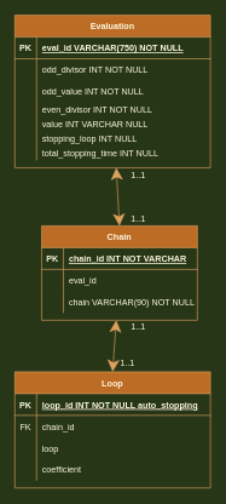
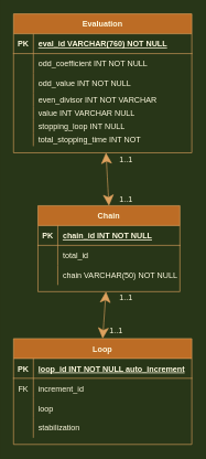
- <mxCell id="5" value="eval_id VARCHAR(750) NOT NULL" style="shape=partialRectangle;connectable=0;fillColor=none;top=0;left=0;bottom=0;right=0;align=left;spacingLeft=6;fontStyle=5;overflow=hidden;rounded=0;sketch=0;fontColor=#FEFAE0;strokeColor=#DDA15E;" parent="3" vertex="1"><mxGeometry x="30" width="240" height="30" as="geometry"><mxRectangle width="240" height="30" as="alternateBounds" /></mxGeometry></mxCell>
+ <mxCell id="5" value="eval_id VARCHAR(760) NOT NULL" style="shape=partialRectangle;connectable=0;fillColor=none;top=0;left=0;bottom=0;right=0;align=left;spacingLeft=6;fontStyle=5;overflow=hidden;rounded=0;sketch=0;fontColor=#FEFAE0;strokeColor=#DDA15E;" parent="3" vertex="1"><mxGeometry x="30" width="240" height="30" as="geometry"><mxRectangle width="240" height="30" as="alternateBounds" /></mxGeometry></mxCell>
- <mxCell id="8" value="odd_divisor INT NOT NULL    " style="shape=partialRectangle;connectable=0;fillColor=none;top=0;left=0;bottom=0;right=0;align=left;spacingLeft=6;overflow=hidden;rounded=0;sketch=0;fontColor=#FEFAE0;strokeColor=#DDA15E;" parent="6" vertex="1"><mxGeometry x="30" width="240" height="30" as="geometry"><mxRectangle width="240" height="30" as="alternateBounds" /></mxGeometry></mxCell>
+ <mxCell id="8" value="odd_coefficient INT NOT NULL    " style="shape=partialRectangle;connectable=0;fillColor=none;top=0;left=0;bottom=0;right=0;align=left;spacingLeft=6;overflow=hidden;rounded=0;sketch=0;fontColor=#FEFAE0;strokeColor=#DDA15E;" parent="6" vertex="1"><mxGeometry x="30" width="240" height="30" as="geometry"><mxRectangle width="240" height="30" as="alternateBounds" /></mxGeometry></mxCell>
- <mxCell id="14" value="even_divisor INT NOT NULL" style="shape=partialRectangle;connectable=0;fillColor=none;top=0;left=0;bottom=0;right=0;align=left;spacingLeft=6;overflow=hidden;rounded=0;sketch=0;fontColor=#FEFAE0;strokeColor=#DDA15E;" parent="12" vertex="1"><mxGeometry x="30" width="240" height="20" as="geometry"><mxRectangle width="240" height="20" as="alternateBounds" /></mxGeometry></mxCell>
+ <mxCell id="14" value="even_divisor INT NOT VARCHAR" style="shape=partialRectangle;connectable=0;fillColor=none;top=0;left=0;bottom=0;right=0;align=left;spacingLeft=6;overflow=hidden;rounded=0;sketch=0;fontColor=#FEFAE0;strokeColor=#DDA15E;" parent="12" vertex="1"><mxGeometry x="30" width="240" height="20" as="geometry"><mxRectangle width="240" height="20" as="alternateBounds" /></mxGeometry></mxCell>
- <mxCell id="23" value="total_stopping_time INT NULL" style="shape=partialRectangle;connectable=0;fillColor=none;top=0;left=0;bottom=0;right=0;align=left;spacingLeft=6;overflow=hidden;rounded=0;sketch=0;fontColor=#FEFAE0;strokeColor=#DDA15E;" vertex="1" parent="21"><mxGeometry x="30" width="240" height="20" as="geometry"><mxRectangle width="240" height="20" as="alternateBounds" /></mxGeometry></mxCell>
+ <mxCell id="23" value="total_stopping_time INT NOT" style="shape=partialRectangle;connectable=0;fillColor=none;top=0;left=0;bottom=0;right=0;align=left;spacingLeft=6;overflow=hidden;rounded=0;sketch=0;fontColor=#FEFAE0;strokeColor=#DDA15E;" vertex="1" parent="21"><mxGeometry x="30" width="240" height="20" as="geometry"><mxRectangle width="240" height="20" as="alternateBounds" /></mxGeometry></mxCell>
- <mxCell id="27" value="chain_id INT NOT VARCHAR" style="shape=partialRectangle;connectable=0;fillColor=none;top=0;left=0;bottom=0;right=0;align=left;spacingLeft=6;fontStyle=5;overflow=hidden;hachureGap=4;strokeColor=#DDA15E;fontColor=#FEFAE0;" parent="25" vertex="1"><mxGeometry x="30" width="185" height="30" as="geometry"><mxRectangle width="185" height="30" as="alternateBounds" /></mxGeometry></mxCell>
+ <mxCell id="27" value="chain_id INT NOT NULL" style="shape=partialRectangle;connectable=0;fillColor=none;top=0;left=0;bottom=0;right=0;align=left;spacingLeft=6;fontStyle=5;overflow=hidden;hachureGap=4;strokeColor=#DDA15E;fontColor=#FEFAE0;" parent="25" vertex="1"><mxGeometry x="30" width="185" height="30" as="geometry"><mxRectangle width="185" height="30" as="alternateBounds" /></mxGeometry></mxCell>
- <mxCell id="30" value="eval_id" style="shape=partialRectangle;connectable=0;fillColor=none;top=0;left=0;bottom=0;right=0;align=left;spacingLeft=6;overflow=hidden;hachureGap=4;strokeColor=#DDA15E;fontColor=#FEFAE0;" parent="28" vertex="1"><mxGeometry x="30" width="185" height="30" as="geometry"><mxRectangle width="185" height="30" as="alternateBounds" /></mxGeometry></mxCell>
+ <mxCell id="30" value="total_id" style="shape=partialRectangle;connectable=0;fillColor=none;top=0;left=0;bottom=0;right=0;align=left;spacingLeft=6;overflow=hidden;hachureGap=4;strokeColor=#DDA15E;fontColor=#FEFAE0;" parent="28" vertex="1"><mxGeometry x="30" width="185" height="30" as="geometry"><mxRectangle width="185" height="30" as="alternateBounds" /></mxGeometry></mxCell>
- <mxCell id="33" value="chain VARCHAR(90) NOT NULL" style="shape=partialRectangle;connectable=0;fillColor=none;top=0;left=0;bottom=0;right=0;align=left;spacingLeft=6;overflow=hidden;hachureGap=4;strokeColor=#DDA15E;fontColor=#FEFAE0;" parent="31" vertex="1"><mxGeometry x="30" width="185" height="30" as="geometry"><mxRectangle width="185" height="30" as="alternateBounds" /></mxGeometry></mxCell>
+ <mxCell id="33" value="chain VARCHAR(50) NOT NULL" style="shape=partialRectangle;connectable=0;fillColor=none;top=0;left=0;bottom=0;right=0;align=left;spacingLeft=6;overflow=hidden;hachureGap=4;strokeColor=#DDA15E;fontColor=#FEFAE0;" parent="31" vertex="1"><mxGeometry x="30" width="185" height="30" as="geometry"><mxRectangle width="185" height="30" as="alternateBounds" /></mxGeometry></mxCell>
- <mxCell id="37" value="loop_id INT NOT NULL auto_stopping" style="shape=partialRectangle;connectable=0;fillColor=none;top=0;left=0;bottom=0;right=0;align=left;spacingLeft=6;fontStyle=5;overflow=hidden;hachureGap=4;strokeColor=#DDA15E;fontColor=#FEFAE0;" parent="35" vertex="1"><mxGeometry x="30" width="240" height="30" as="geometry"><mxRectangle width="240" height="30" as="alternateBounds" /></mxGeometry></mxCell>
+ <mxCell id="37" value="loop_id INT NOT NULL auto_increment" style="shape=partialRectangle;connectable=0;fillColor=none;top=0;left=0;bottom=0;right=0;align=left;spacingLeft=6;fontStyle=5;overflow=hidden;hachureGap=4;strokeColor=#DDA15E;fontColor=#FEFAE0;" parent="35" vertex="1"><mxGeometry x="30" width="240" height="30" as="geometry"><mxRectangle width="240" height="30" as="alternateBounds" /></mxGeometry></mxCell>
- <mxCell id="40" value="chain_id" style="shape=partialRectangle;connectable=0;fillColor=none;top=0;left=0;bottom=0;right=0;align=left;spacingLeft=6;overflow=hidden;hachureGap=4;strokeColor=#DDA15E;fontColor=#FEFAE0;" parent="38" vertex="1"><mxGeometry x="30" width="240" height="30" as="geometry"><mxRectangle width="240" height="30" as="alternateBounds" /></mxGeometry></mxCell>
+ <mxCell id="40" value="increment_id" style="shape=partialRectangle;connectable=0;fillColor=none;top=0;left=0;bottom=0;right=0;align=left;spacingLeft=6;overflow=hidden;hachureGap=4;strokeColor=#DDA15E;fontColor=#FEFAE0;" parent="38" vertex="1"><mxGeometry x="30" width="240" height="30" as="geometry"><mxRectangle width="240" height="30" as="alternateBounds" /></mxGeometry></mxCell>
- <mxCell id="46" value="coefficient" style="shape=partialRectangle;connectable=0;fillColor=none;top=0;left=0;bottom=0;right=0;align=left;spacingLeft=6;overflow=hidden;hachureGap=4;strokeColor=#DDA15E;fontColor=#FEFAE0;" parent="44" vertex="1"><mxGeometry x="30" width="240" height="30" as="geometry"><mxRectangle width="240" height="30" as="alternateBounds" /></mxGeometry></mxCell>
+ <mxCell id="46" value="stabilization" style="shape=partialRectangle;connectable=0;fillColor=none;top=0;left=0;bottom=0;right=0;align=left;spacingLeft=6;overflow=hidden;hachureGap=4;strokeColor=#DDA15E;fontColor=#FEFAE0;" parent="44" vertex="1"><mxGeometry x="30" width="240" height="30" as="geometry"><mxRectangle width="240" height="30" as="alternateBounds" /></mxGeometry></mxCell>
